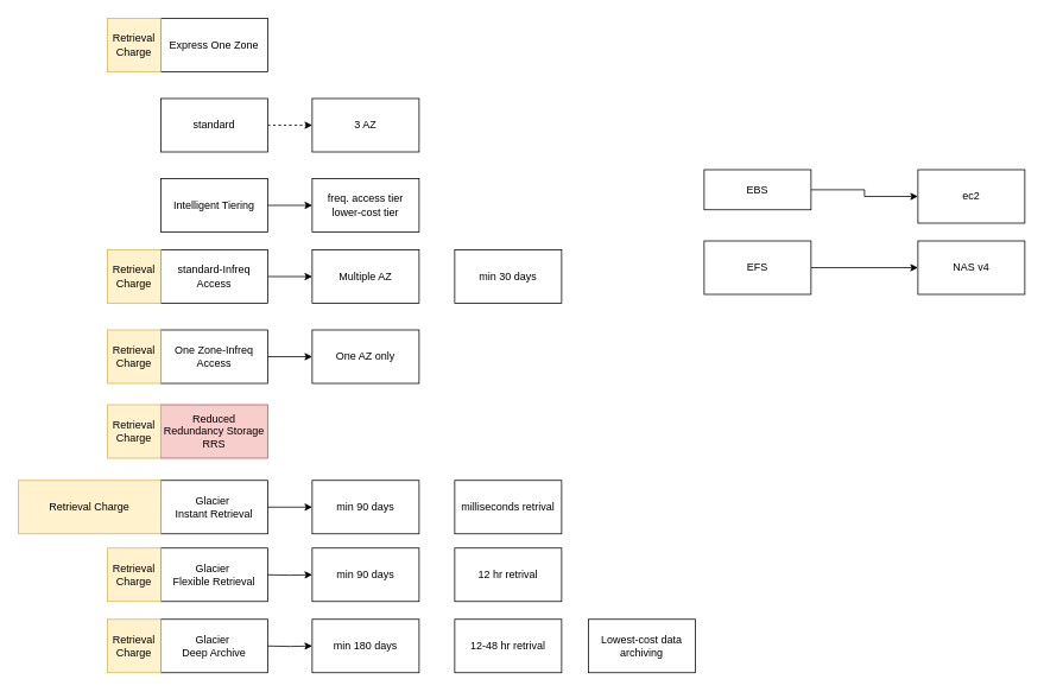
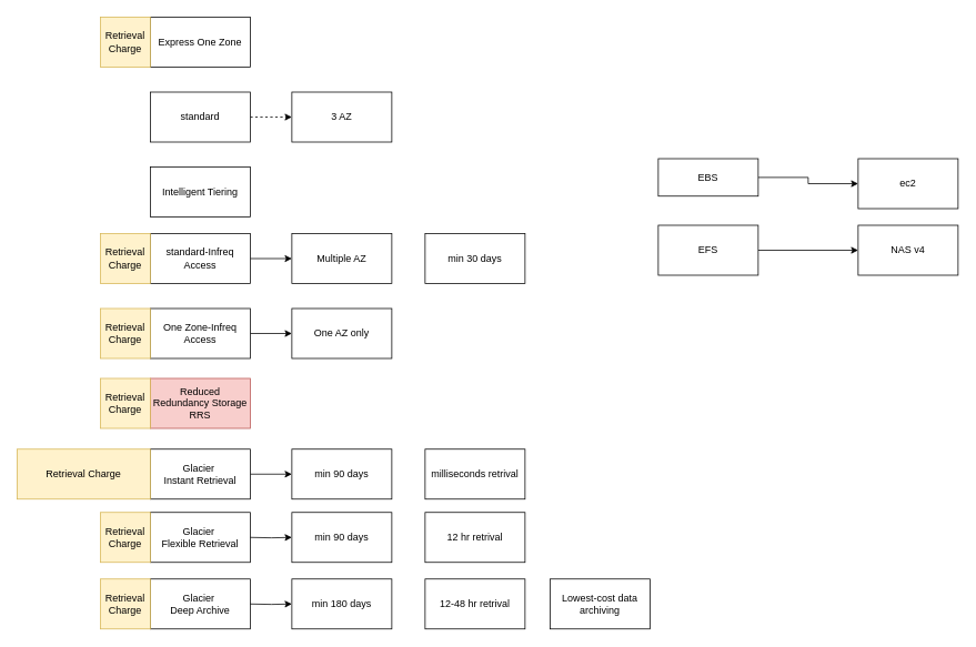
- <mxCell id="4" style="edgeStyle=orthogonalEdgeStyle;rounded=0;orthogonalLoop=1;jettySize=auto;html=1;" parent="1" source="5" target="12" edge="1"><mxGeometry relative="1" as="geometry" /></mxCell>
- <mxCell id="12" value="freq. access tier&lt;div&gt;lower-cost tier&lt;/div&gt;" style="rounded=0;whiteSpace=wrap;html=1;" parent="1" vertex="1"><mxGeometry x="350" y="200" width="120" height="60" as="geometry" /></mxCell>
